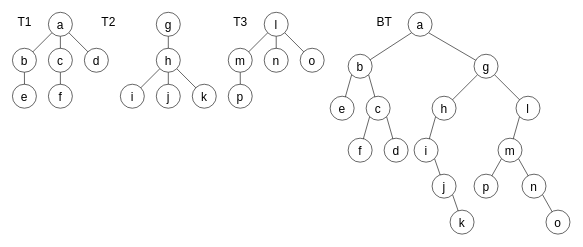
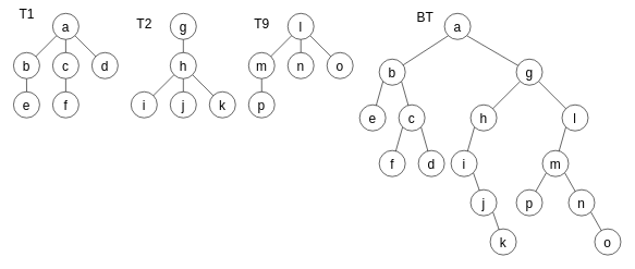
- <mxCell id="32" value="T1" style="text;html=1;align=center;verticalAlign=middle;resizable=0;points=[];autosize=1;strokeColor=none;fillColor=none;fontSize=20;" parent="1" vertex="1"><mxGeometry y="20" width="40" height="30" as="geometry" x="20" /></mxCell>
+ <mxCell id="32" value="T1" style="text;html=1;align=center;verticalAlign=middle;resizable=0;points=[];autosize=1;strokeColor=none;fillColor=none;fontSize=20;" parent="1" vertex="1"><mxGeometry x="20" y="5" width="40" height="30" as="geometry" /></mxCell>
- <mxCell id="33" value="T2" style="text;html=1;align=center;verticalAlign=middle;resizable=0;points=[];autosize=1;strokeColor=none;fillColor=none;fontSize=20;" parent="1" vertex="1"><mxGeometry x="160" y="20" width="40" height="30" as="geometry" /></mxCell>
+ <mxCell id="33" value="T2" style="text;html=1;align=center;verticalAlign=middle;resizable=0;points=[];autosize=1;strokeColor=none;fillColor=none;fontSize=20;" parent="1" vertex="1"><mxGeometry x="200" y="20" width="40" height="30" as="geometry" /></mxCell>
- <mxCell id="34" value="T3" style="text;html=1;align=center;verticalAlign=middle;resizable=0;points=[];autosize=1;strokeColor=none;fillColor=none;fontSize=20;" parent="1" vertex="1"><mxGeometry x="380" y="20" width="40" height="30" as="geometry" /></mxCell>
+ <mxCell id="34" value="T9" style="text;html=1;align=center;verticalAlign=middle;resizable=0;points=[];autosize=1;strokeColor=none;fillColor=none;fontSize=20;" parent="1" vertex="1"><mxGeometry x="380" y="20" width="40" height="30" as="geometry" /></mxCell>
- <mxCell id="65" value="BT" style="text;html=1;align=center;verticalAlign=middle;resizable=0;points=[];autosize=1;strokeColor=none;fillColor=none;fontSize=20;" parent="1" vertex="1"><mxGeometry x="620" y="20" width="40" height="30" as="geometry" /></mxCell>
+ <mxCell id="65" value="BT" style="text;html=1;align=center;verticalAlign=middle;resizable=0;points=[];autosize=1;strokeColor=none;fillColor=none;fontSize=20;" parent="1" vertex="1"><mxGeometry x="630" y="10" width="40" height="30" as="geometry" /></mxCell>
